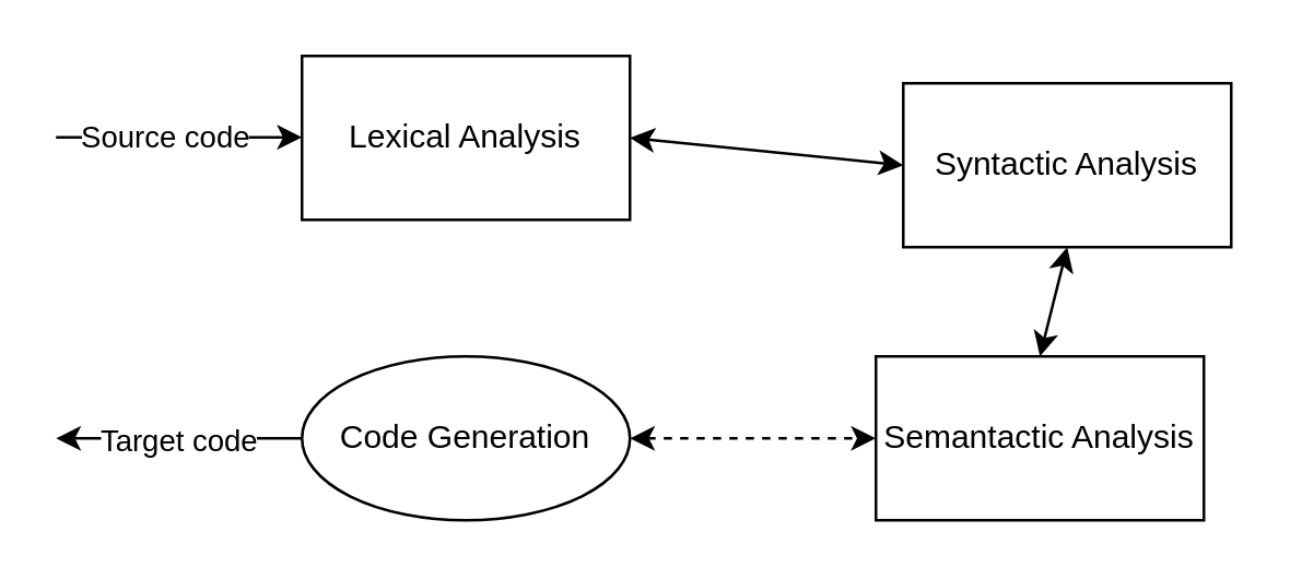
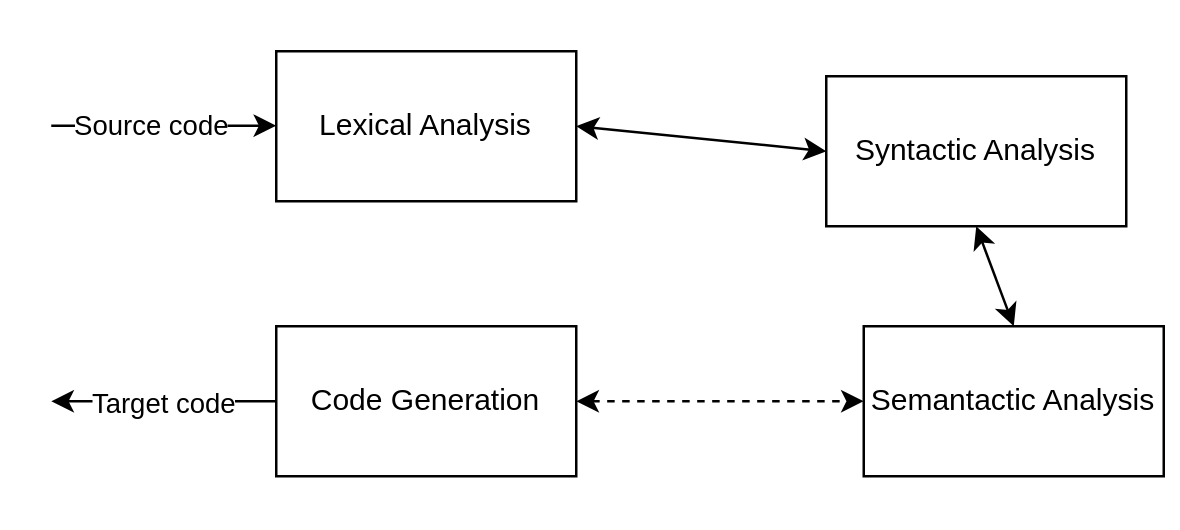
- <mxCell id="7" value="Code Generation" style="ellipse;whiteSpace=wrap;html=1;" vertex="1" parent="1"><mxGeometry x="110" y="130" width="120" height="60" as="geometry" /></mxCell>
+ <mxCell id="7" value="Code Generation" style="rounded=0;whiteSpace=wrap;html=1;" vertex="1" parent="1"><mxGeometry x="110" y="130" width="120" height="60" as="geometry" /></mxCell>
- <mxCell id="6" value="&lt;span lang=&quot;en&quot; class=&quot;BxUVEf ILfuVd&quot;&gt;&lt;span class=&quot;hgKElc&quot;&gt;Semantactic Analysis&lt;/span&gt;&lt;/span&gt;" style="rounded=0;whiteSpace=wrap;html=1;" vertex="1" parent="1"><mxGeometry x="320" y="130" width="120" height="60" as="geometry" /></mxCell>
+ <mxCell id="6" value="&lt;span lang=&quot;en&quot; class=&quot;BxUVEf ILfuVd&quot;&gt;&lt;span class=&quot;hgKElc&quot;&gt;Semantactic Analysis&lt;/span&gt;&lt;/span&gt;" style="rounded=0;whiteSpace=wrap;html=1;" vertex="1" parent="1"><mxGeometry x="345" y="130" width="120" height="60" as="geometry" /></mxCell>
